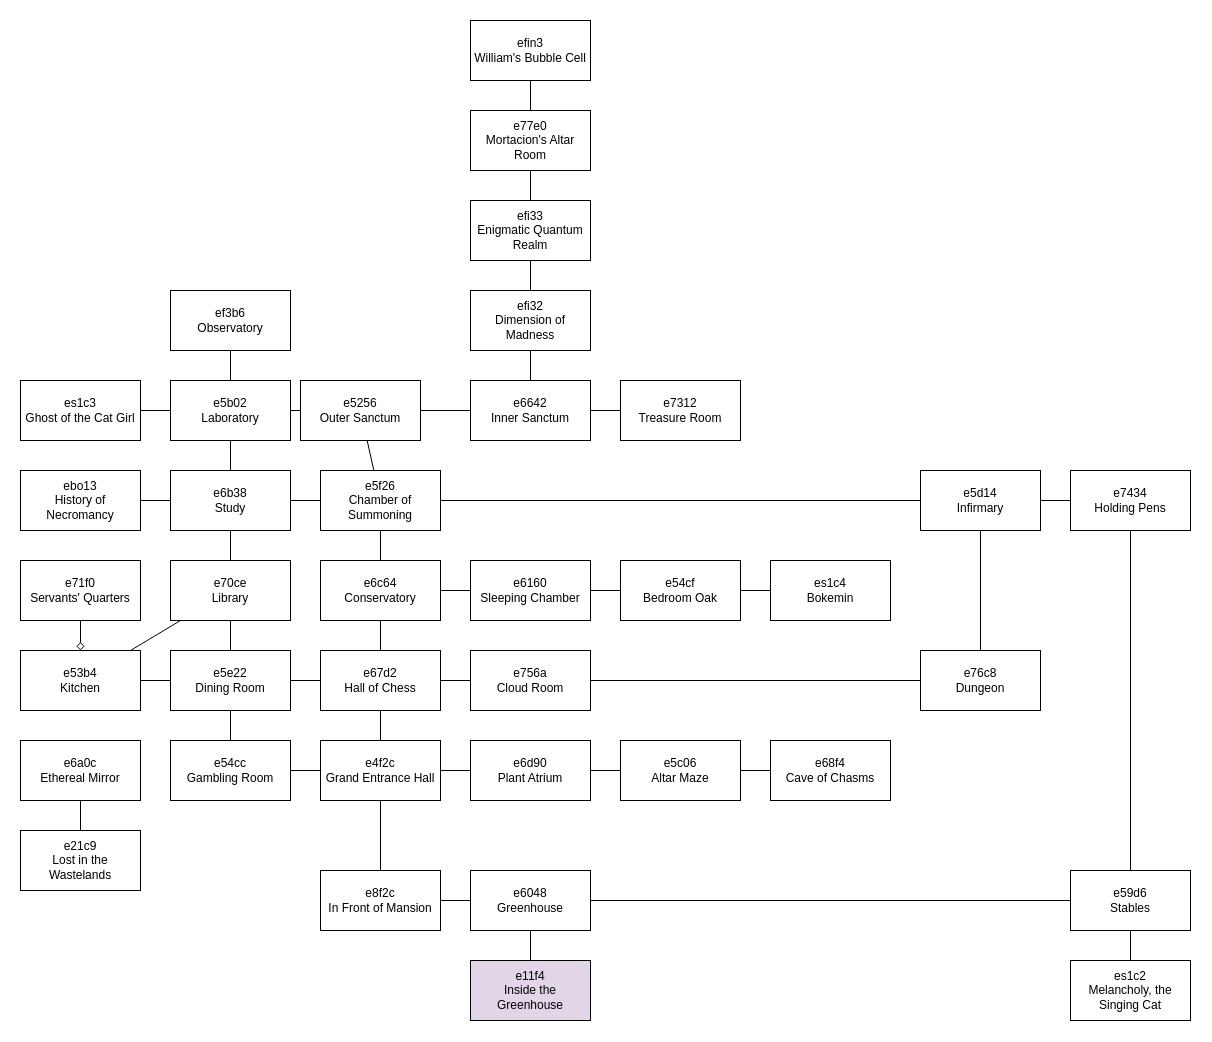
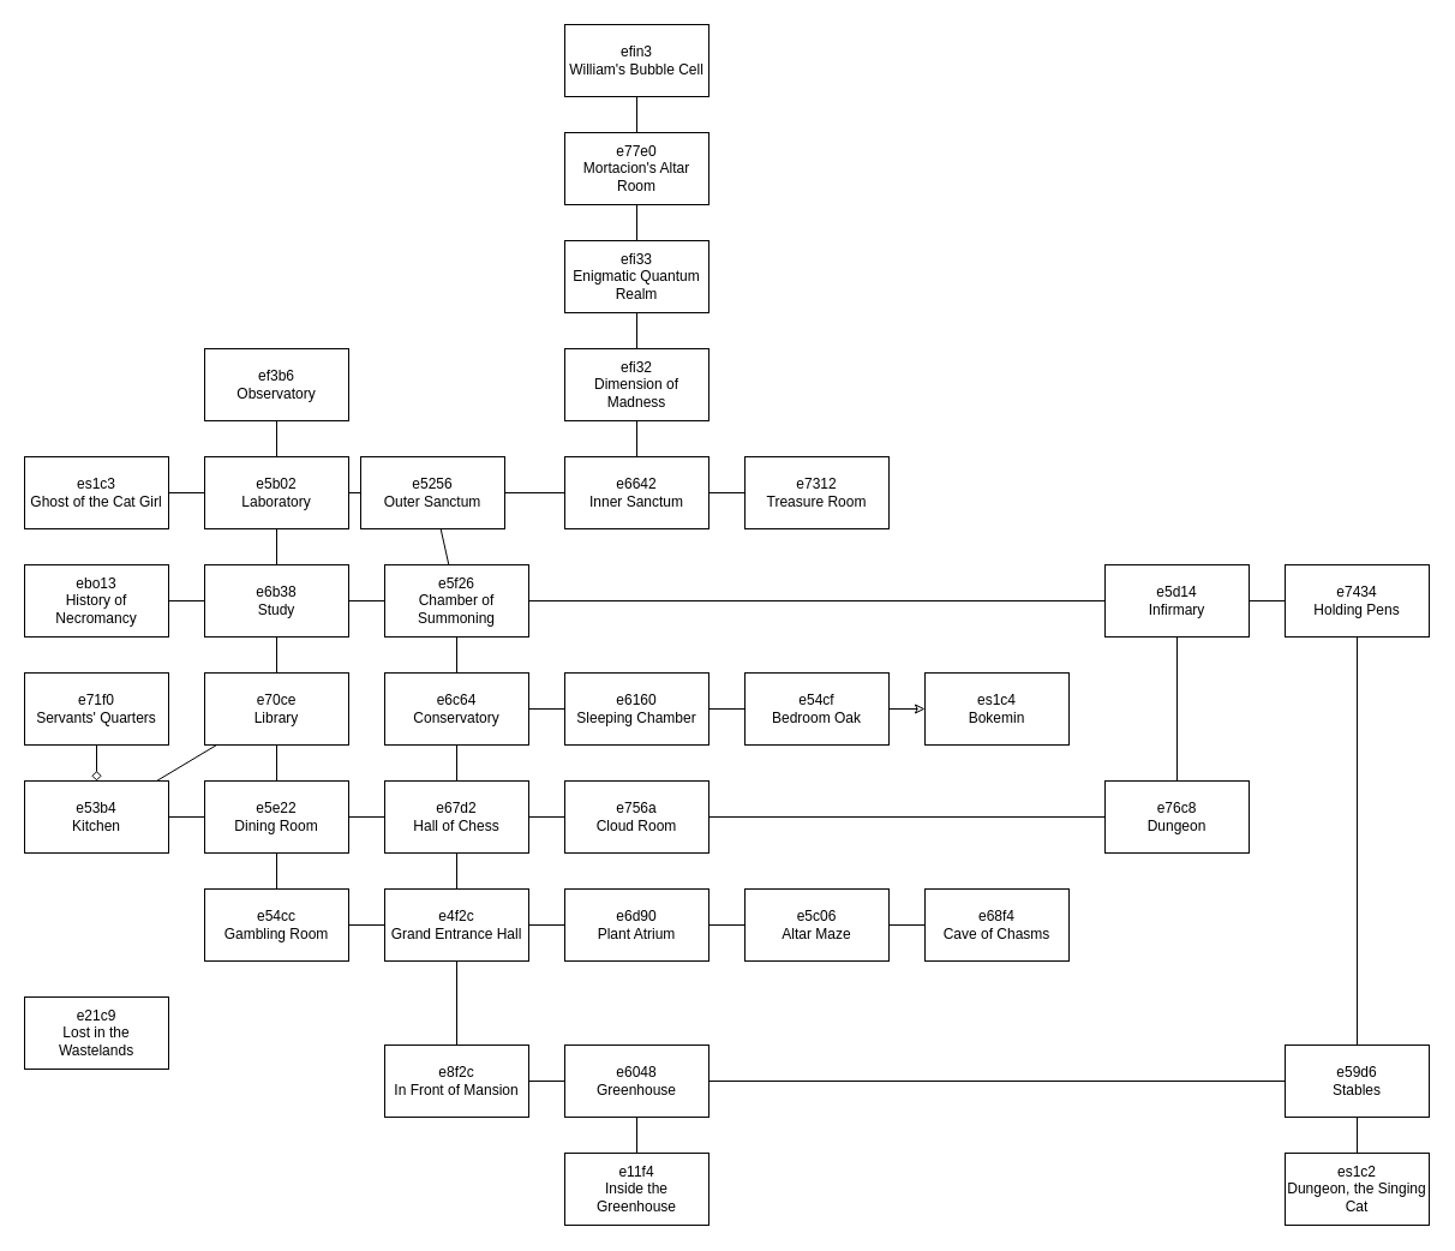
- <mxCell id="65" style="edgeStyle=none;html=1;entryX=0;entryY=0.5;entryDx=0;entryDy=0;endArrow=none;endFill=0;" edge="1" parent="1" source="66" target="81"><mxGeometry relative="1" as="geometry" /></mxCell>
+ <mxCell id="65" style="edgeStyle=none;html=1;entryX=0;entryY=0.5;entryDx=0;entryDy=0;endArrow=classic;endFill=0;" edge="1" parent="1" source="66" target="81"><mxGeometry relative="1" as="geometry" /></mxCell>
- <mxCell id="55" value="e6a0c&lt;br&gt;Ethereal Mirror" style="rounded=0;whiteSpace=wrap;html=1;" vertex="1" parent="1"><mxGeometry x="20" y="740" width="120" height="60" as="geometry" /></mxCell>
- <mxCell id="54" style="edgeStyle=none;html=1;entryX=0.5;entryY=0;entryDx=0;entryDy=0;endArrow=none;endFill=0;" edge="1" parent="1" source="55" target="77"><mxGeometry relative="1" as="geometry" /></mxCell>
- <mxCell id="11" value="e11f4&lt;br&gt;Inside the Greenhouse" style="rounded=0;whiteSpace=wrap;html=1;fillColor=#e1d5e7;" vertex="1" parent="1"><mxGeometry x="470" y="960" width="120" height="60" as="geometry" /></mxCell>
+ <mxCell id="11" value="e11f4&lt;br&gt;Inside the Greenhouse" style="rounded=0;whiteSpace=wrap;html=1;" vertex="1" parent="1"><mxGeometry x="470" y="960" width="120" height="60" as="geometry" /></mxCell>
- <mxCell id="79" value="es1c2&lt;br&gt;Melancholy, the Singing Cat" style="rounded=0;whiteSpace=wrap;html=1;" vertex="1" parent="1"><mxGeometry x="1070" y="960" width="120" height="60" as="geometry" /></mxCell>
+ <mxCell id="79" value="es1c2&lt;br&gt;Dungeon, the Singing Cat" style="rounded=0;whiteSpace=wrap;html=1;" vertex="1" parent="1"><mxGeometry x="1070" y="960" width="120" height="60" as="geometry" /></mxCell>
